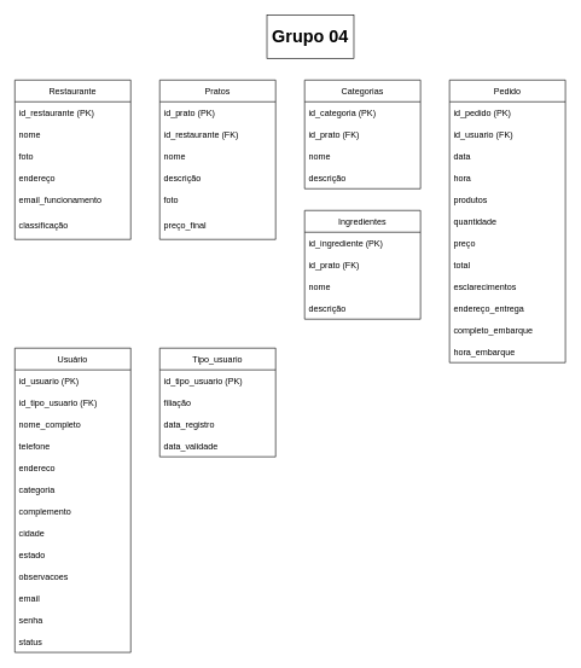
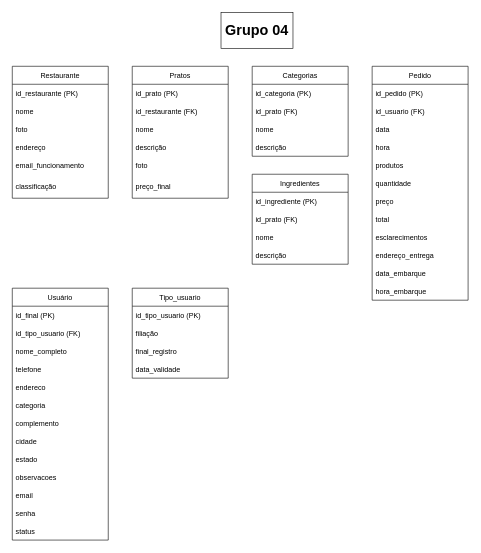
- <mxCell id="32" value="completo_embarque" style="text;strokeColor=none;fillColor=none;align=left;verticalAlign=middle;spacingLeft=4;spacingRight=4;overflow=hidden;points=[[0,0.5],[1,0.5]];portConstraint=eastwest;rotatable=0;" vertex="1" parent="21"><mxGeometry y="330" width="160" height="30" as="geometry" /></mxCell>
+ <mxCell id="32" value="data_embarque" style="text;strokeColor=none;fillColor=none;align=left;verticalAlign=middle;spacingLeft=4;spacingRight=4;overflow=hidden;points=[[0,0.5],[1,0.5]];portConstraint=eastwest;rotatable=0;" vertex="1" parent="21"><mxGeometry y="330" width="160" height="30" as="geometry" /></mxCell>
- <mxCell id="40" value="id_usuario (PK)" style="text;strokeColor=none;fillColor=none;align=left;verticalAlign=middle;spacingLeft=4;spacingRight=4;overflow=hidden;points=[[0,0.5],[1,0.5]];portConstraint=eastwest;rotatable=0;" vertex="1" parent="39"><mxGeometry y="30" width="160" height="30" as="geometry" /></mxCell>
+ <mxCell id="40" value="id_final (PK)" style="text;strokeColor=none;fillColor=none;align=left;verticalAlign=middle;spacingLeft=4;spacingRight=4;overflow=hidden;points=[[0,0.5],[1,0.5]];portConstraint=eastwest;rotatable=0;" vertex="1" parent="39"><mxGeometry y="30" width="160" height="30" as="geometry" /></mxCell>
- <mxCell id="56" value="data_registro" style="text;strokeColor=none;fillColor=none;align=left;verticalAlign=middle;spacingLeft=4;spacingRight=4;overflow=hidden;points=[[0,0.5],[1,0.5]];portConstraint=eastwest;rotatable=0;" vertex="1" parent="53"><mxGeometry y="90" width="160" height="30" as="geometry" /></mxCell>
+ <mxCell id="56" value="final_registro" style="text;strokeColor=none;fillColor=none;align=left;verticalAlign=middle;spacingLeft=4;spacingRight=4;overflow=hidden;points=[[0,0.5],[1,0.5]];portConstraint=eastwest;rotatable=0;" vertex="1" parent="53"><mxGeometry y="90" width="160" height="30" as="geometry" /></mxCell>
